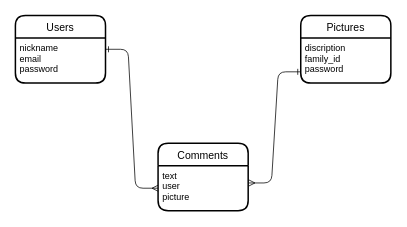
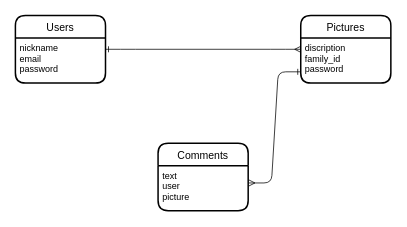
- <mxCell id="8" value="" style="edgeStyle=entityRelationEdgeStyle;fontSize=12;html=1;endArrow=ERmany;startArrow=ERone;exitX=1;exitY=0.25;exitDx=0;exitDy=0;startFill=0;endFill=0;" parent="1" source="3" target="7" edge="1"><mxGeometry width="100" height="100" relative="1" as="geometry"><mxPoint x="210" y="180" as="sourcePoint" /><mxPoint x="328" y="65" as="targetPoint" /></mxGeometry></mxCell>
+ <mxCell id="8" value="" style="edgeStyle=entityRelationEdgeStyle;fontSize=12;html=1;endArrow=ERmany;startArrow=ERone;exitX=1;exitY=0.25;exitDx=0;exitDy=0;startFill=0;endFill=0;entryX=0;entryY=0.5;entryDx=0;entryDy=0;" parent="1" source="3" target="4" edge="1"><mxGeometry width="100" height="100" relative="1" as="geometry"><mxPoint x="210" y="180" as="sourcePoint" /><mxPoint x="328" y="65" as="targetPoint" /></mxGeometry></mxCell>
